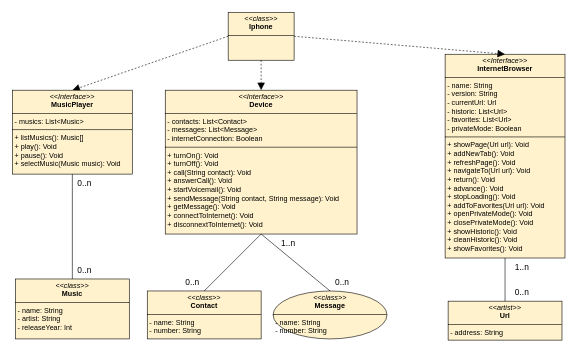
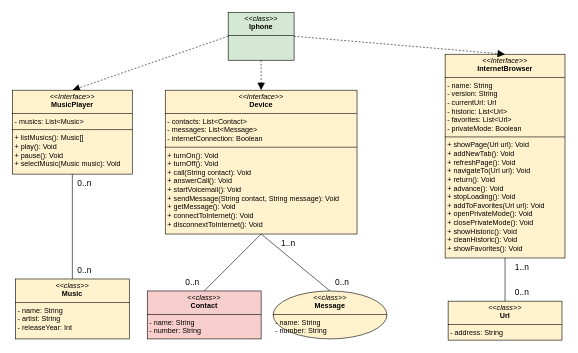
- <mxCell id="3" value="&lt;p style=&quot;margin:0px;margin-top:4px;text-align:center;&quot;&gt;&lt;i&gt;&amp;lt;&amp;lt;class&amp;gt;&amp;gt;&lt;/i&gt;&lt;br&gt;&lt;b&gt;Iphone&lt;/b&gt;&lt;/p&gt;&lt;hr size=&quot;1&quot; style=&quot;border-style:solid;&quot;&gt;&lt;p style=&quot;margin:0px;margin-left:4px;&quot;&gt;&lt;br&gt;&lt;/p&gt;" style="verticalAlign=top;align=left;overflow=fill;html=1;whiteSpace=wrap;fillColor=#fff2cc;strokeColor=#000000;" vertex="1" parent="1"><mxGeometry x="380" y="20" width="110" height="80" as="geometry" /></mxCell>
+ <mxCell id="3" value="&lt;p style=&quot;margin:0px;margin-top:4px;text-align:center;&quot;&gt;&lt;i&gt;&amp;lt;&amp;lt;class&amp;gt;&amp;gt;&lt;/i&gt;&lt;br&gt;&lt;b&gt;Iphone&lt;/b&gt;&lt;/p&gt;&lt;hr size=&quot;1&quot; style=&quot;border-style:solid;&quot;&gt;&lt;p style=&quot;margin:0px;margin-left:4px;&quot;&gt;&lt;br&gt;&lt;/p&gt;" style="verticalAlign=top;align=left;overflow=fill;html=1;whiteSpace=wrap;fillColor=#d5e8d4;strokeColor=#000000;" vertex="1" parent="1"><mxGeometry x="380" y="20" width="110" height="80" as="geometry" /></mxCell>
- <mxCell id="20" value="&lt;p style=&quot;margin:0px;margin-top:4px;text-align:center;&quot;&gt;&lt;i&gt;&amp;lt;&amp;lt;artist&amp;gt;&amp;gt;&lt;/i&gt;&lt;br&gt;&lt;b&gt;Url&lt;/b&gt;&lt;/p&gt;&lt;hr size=&quot;1&quot; style=&quot;border-style:solid;&quot;&gt;&lt;p style=&quot;margin:0px;margin-left:4px;&quot;&gt;- address: String&lt;/p&gt;" style="verticalAlign=top;align=left;overflow=fill;html=1;whiteSpace=wrap;fillColor=#fff2cc;strokeColor=#000000;" vertex="1" parent="1"><mxGeometry x="747" y="502" width="190" height="65" as="geometry" /></mxCell>
+ <mxCell id="20" value="&lt;p style=&quot;margin:0px;margin-top:4px;text-align:center;&quot;&gt;&lt;i&gt;&amp;lt;&amp;lt;class&amp;gt;&amp;gt;&lt;/i&gt;&lt;br&gt;&lt;b&gt;Url&lt;/b&gt;&lt;/p&gt;&lt;hr size=&quot;1&quot; style=&quot;border-style:solid;&quot;&gt;&lt;p style=&quot;margin:0px;margin-left:4px;&quot;&gt;- address: String&lt;/p&gt;" style="verticalAlign=top;align=left;overflow=fill;html=1;whiteSpace=wrap;fillColor=#fff2cc;strokeColor=#000000;" vertex="1" parent="1"><mxGeometry x="747" y="502" width="190" height="65" as="geometry" /></mxCell>
- <mxCell id="13" value="&lt;p style=&quot;margin:0px;margin-top:4px;text-align:center;&quot;&gt;&lt;i&gt;&amp;lt;&amp;lt;class&amp;gt;&amp;gt;&lt;/i&gt;&lt;br&gt;&lt;b&gt;Contact&lt;/b&gt;&lt;/p&gt;&lt;hr size=&quot;1&quot; style=&quot;border-style:solid;&quot;&gt;&lt;p style=&quot;margin:0px;margin-left:4px;&quot;&gt;- name: String&lt;/p&gt;&lt;p style=&quot;margin:0px;margin-left:4px;&quot;&gt;- number: String&lt;/p&gt;" style="verticalAlign=top;align=left;overflow=fill;html=1;whiteSpace=wrap;fillColor=#fff2cc;strokeColor=#000000;" vertex="1" parent="1"><mxGeometry x="245" y="485" width="190" height="80" as="geometry" /></mxCell>
+ <mxCell id="13" value="&lt;p style=&quot;margin:0px;margin-top:4px;text-align:center;&quot;&gt;&lt;i&gt;&amp;lt;&amp;lt;class&amp;gt;&amp;gt;&lt;/i&gt;&lt;br&gt;&lt;b&gt;Contact&lt;/b&gt;&lt;/p&gt;&lt;hr size=&quot;1&quot; style=&quot;border-style:solid;&quot;&gt;&lt;p style=&quot;margin:0px;margin-left:4px;&quot;&gt;- name: String&lt;/p&gt;&lt;p style=&quot;margin:0px;margin-left:4px;&quot;&gt;- number: String&lt;/p&gt;" style="verticalAlign=top;align=left;overflow=fill;html=1;whiteSpace=wrap;fillColor=#f8cecc;strokeColor=#000000;" vertex="1" parent="1"><mxGeometry x="245" y="485" width="190" height="80" as="geometry" /></mxCell>
